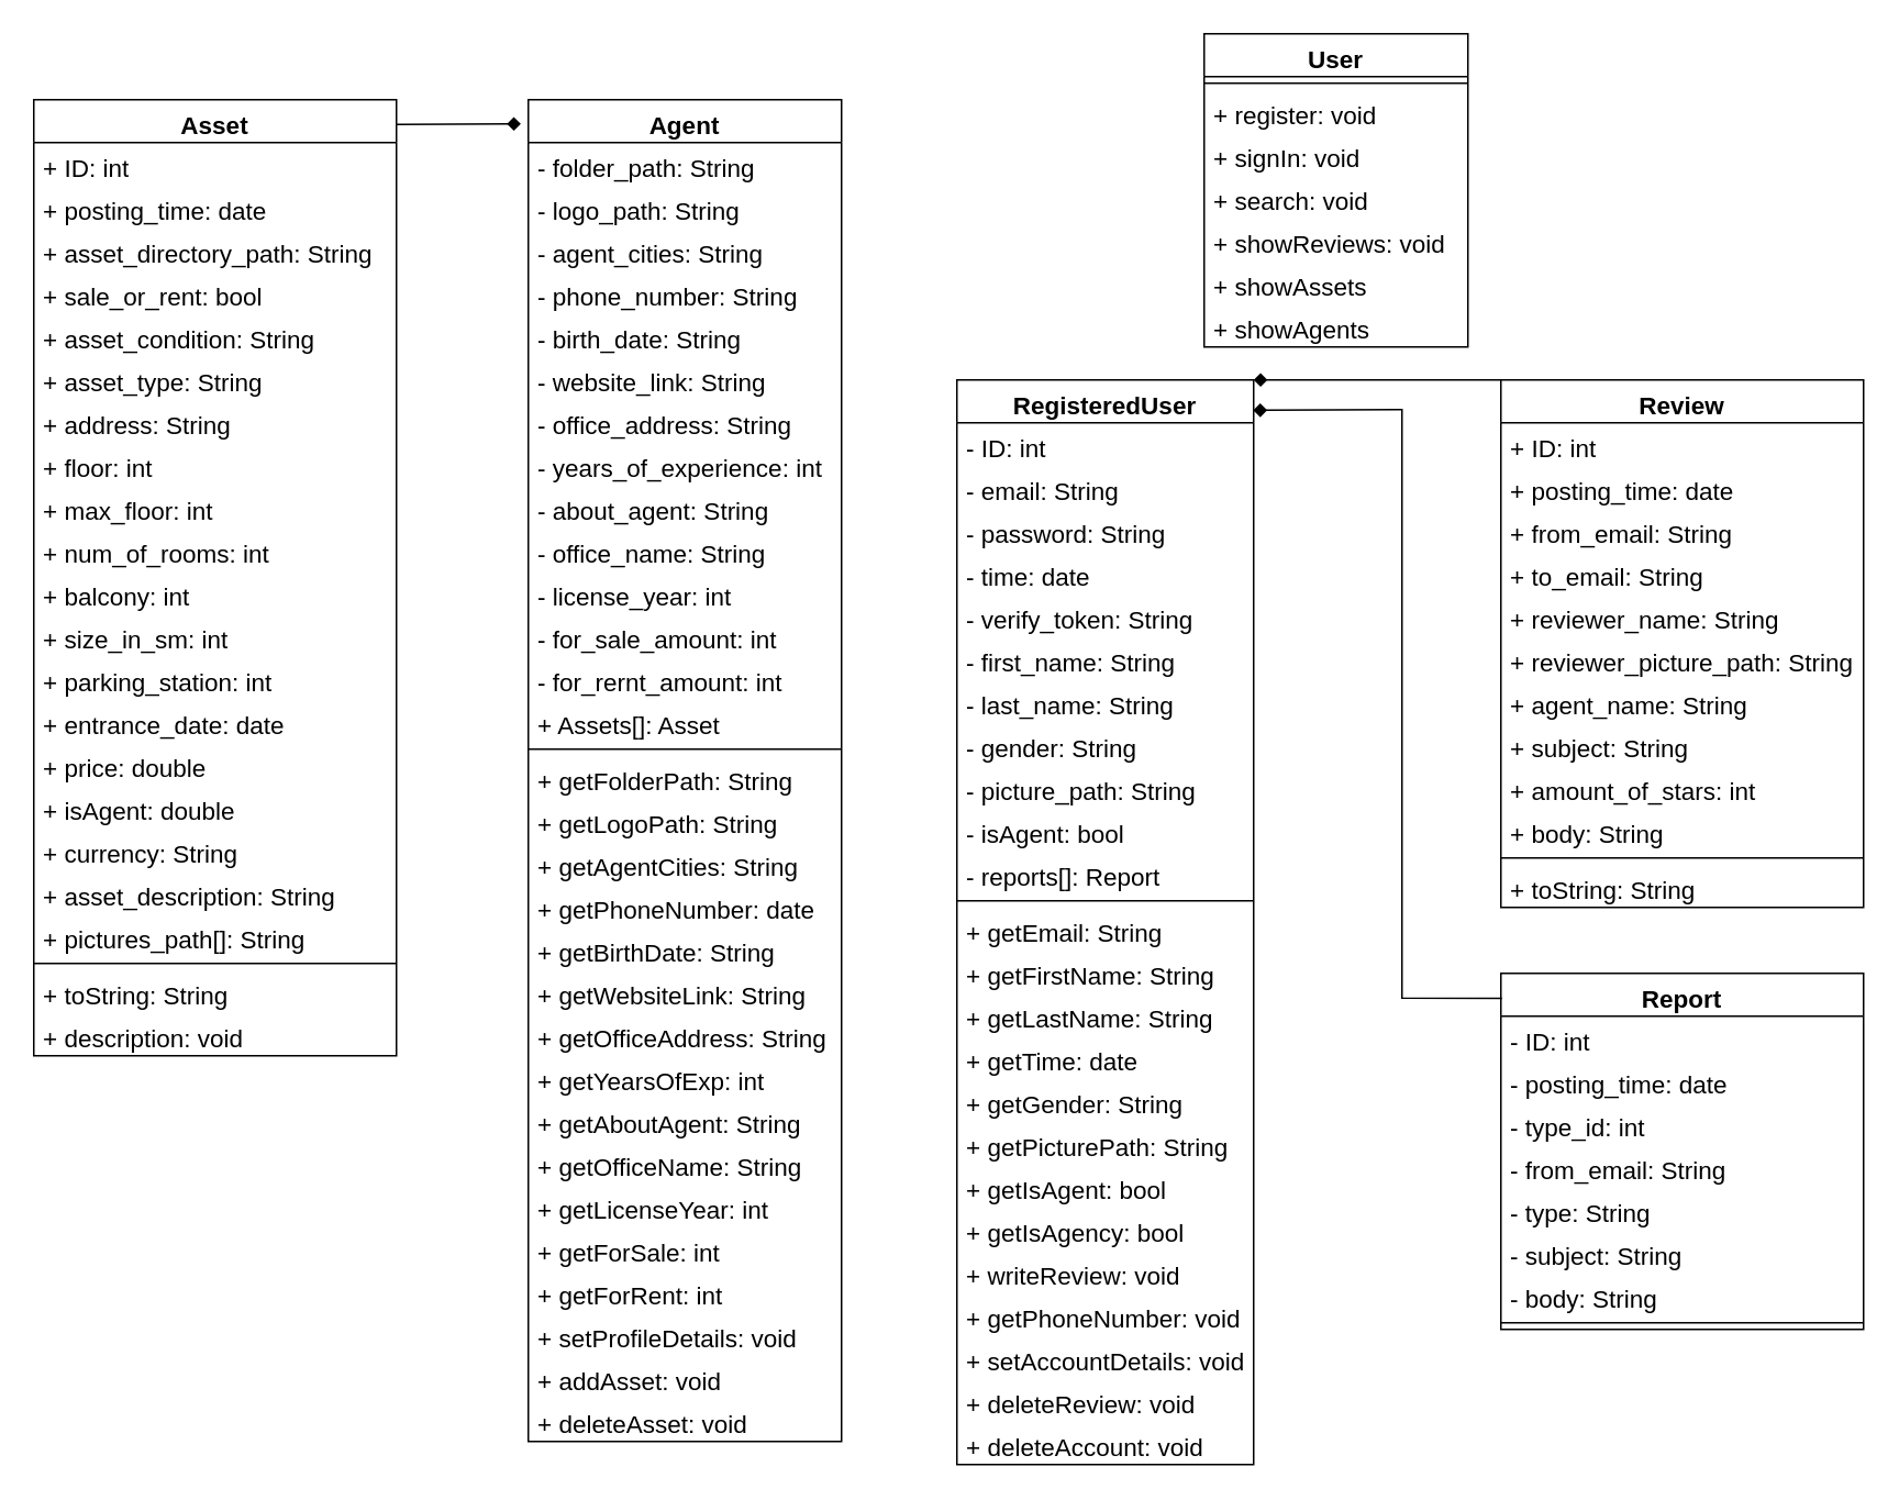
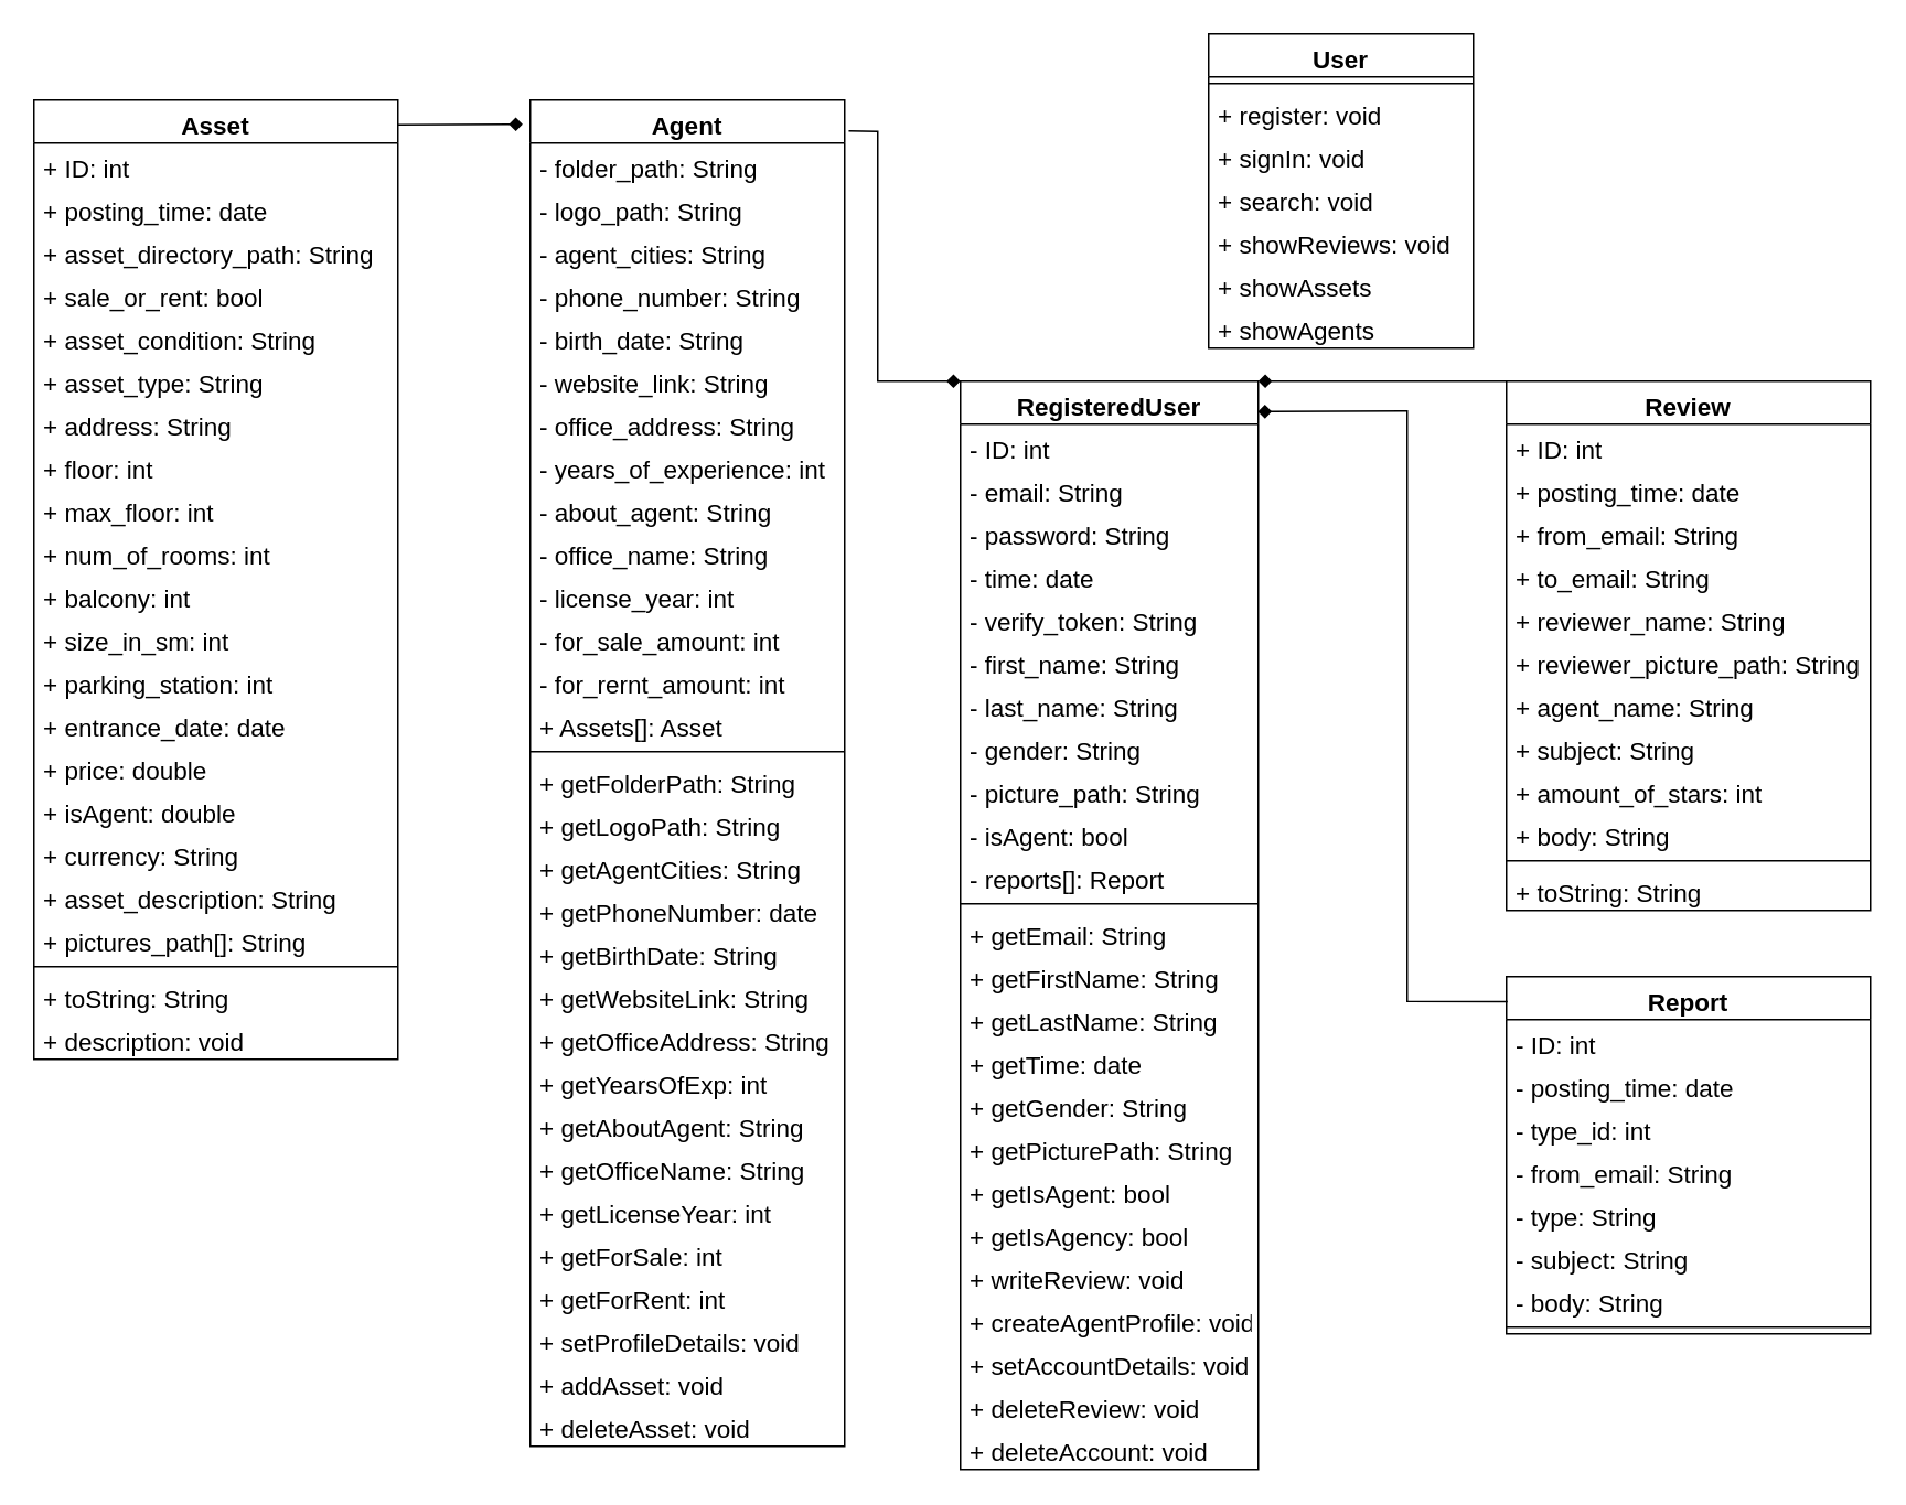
+ <mxCell id="68" value="" style="endArrow=diamond;html=1;rounded=0;exitX=1.013;exitY=0.023;exitDx=0;exitDy=0;entryX=0;entryY=0;entryDx=0;entryDy=0;endFill=1;exitPerimeter=0;fontSize=15;" parent="1" source="36" target="10" edge="1"><mxGeometry width="50" height="50" relative="1" as="geometry"><mxPoint x="650" y="242" as="sourcePoint" /><mxPoint x="808.88" y="94.224" as="targetPoint" /><Array as="points"><mxPoint x="530" y="79" /><mxPoint x="530" y="230" /></Array></mxGeometry></mxCell>
- <mxCell id="32" value="+ getPhoneNumber: void" style="text;strokeColor=none;fillColor=none;align=left;verticalAlign=top;spacingLeft=4;spacingRight=4;overflow=hidden;rotatable=0;points=[[0,0.5],[1,0.5]];portConstraint=eastwest;fontSize=15;" parent="10" vertex="1"><mxGeometry y="554" width="180" height="26" as="geometry" /></mxCell>
+ <mxCell id="32" value="+ createAgentProfile: void" style="text;strokeColor=none;fillColor=none;align=left;verticalAlign=top;spacingLeft=4;spacingRight=4;overflow=hidden;rotatable=0;points=[[0,0.5],[1,0.5]];portConstraint=eastwest;fontSize=15;" parent="10" vertex="1"><mxGeometry y="554" width="180" height="26" as="geometry" /></mxCell>
